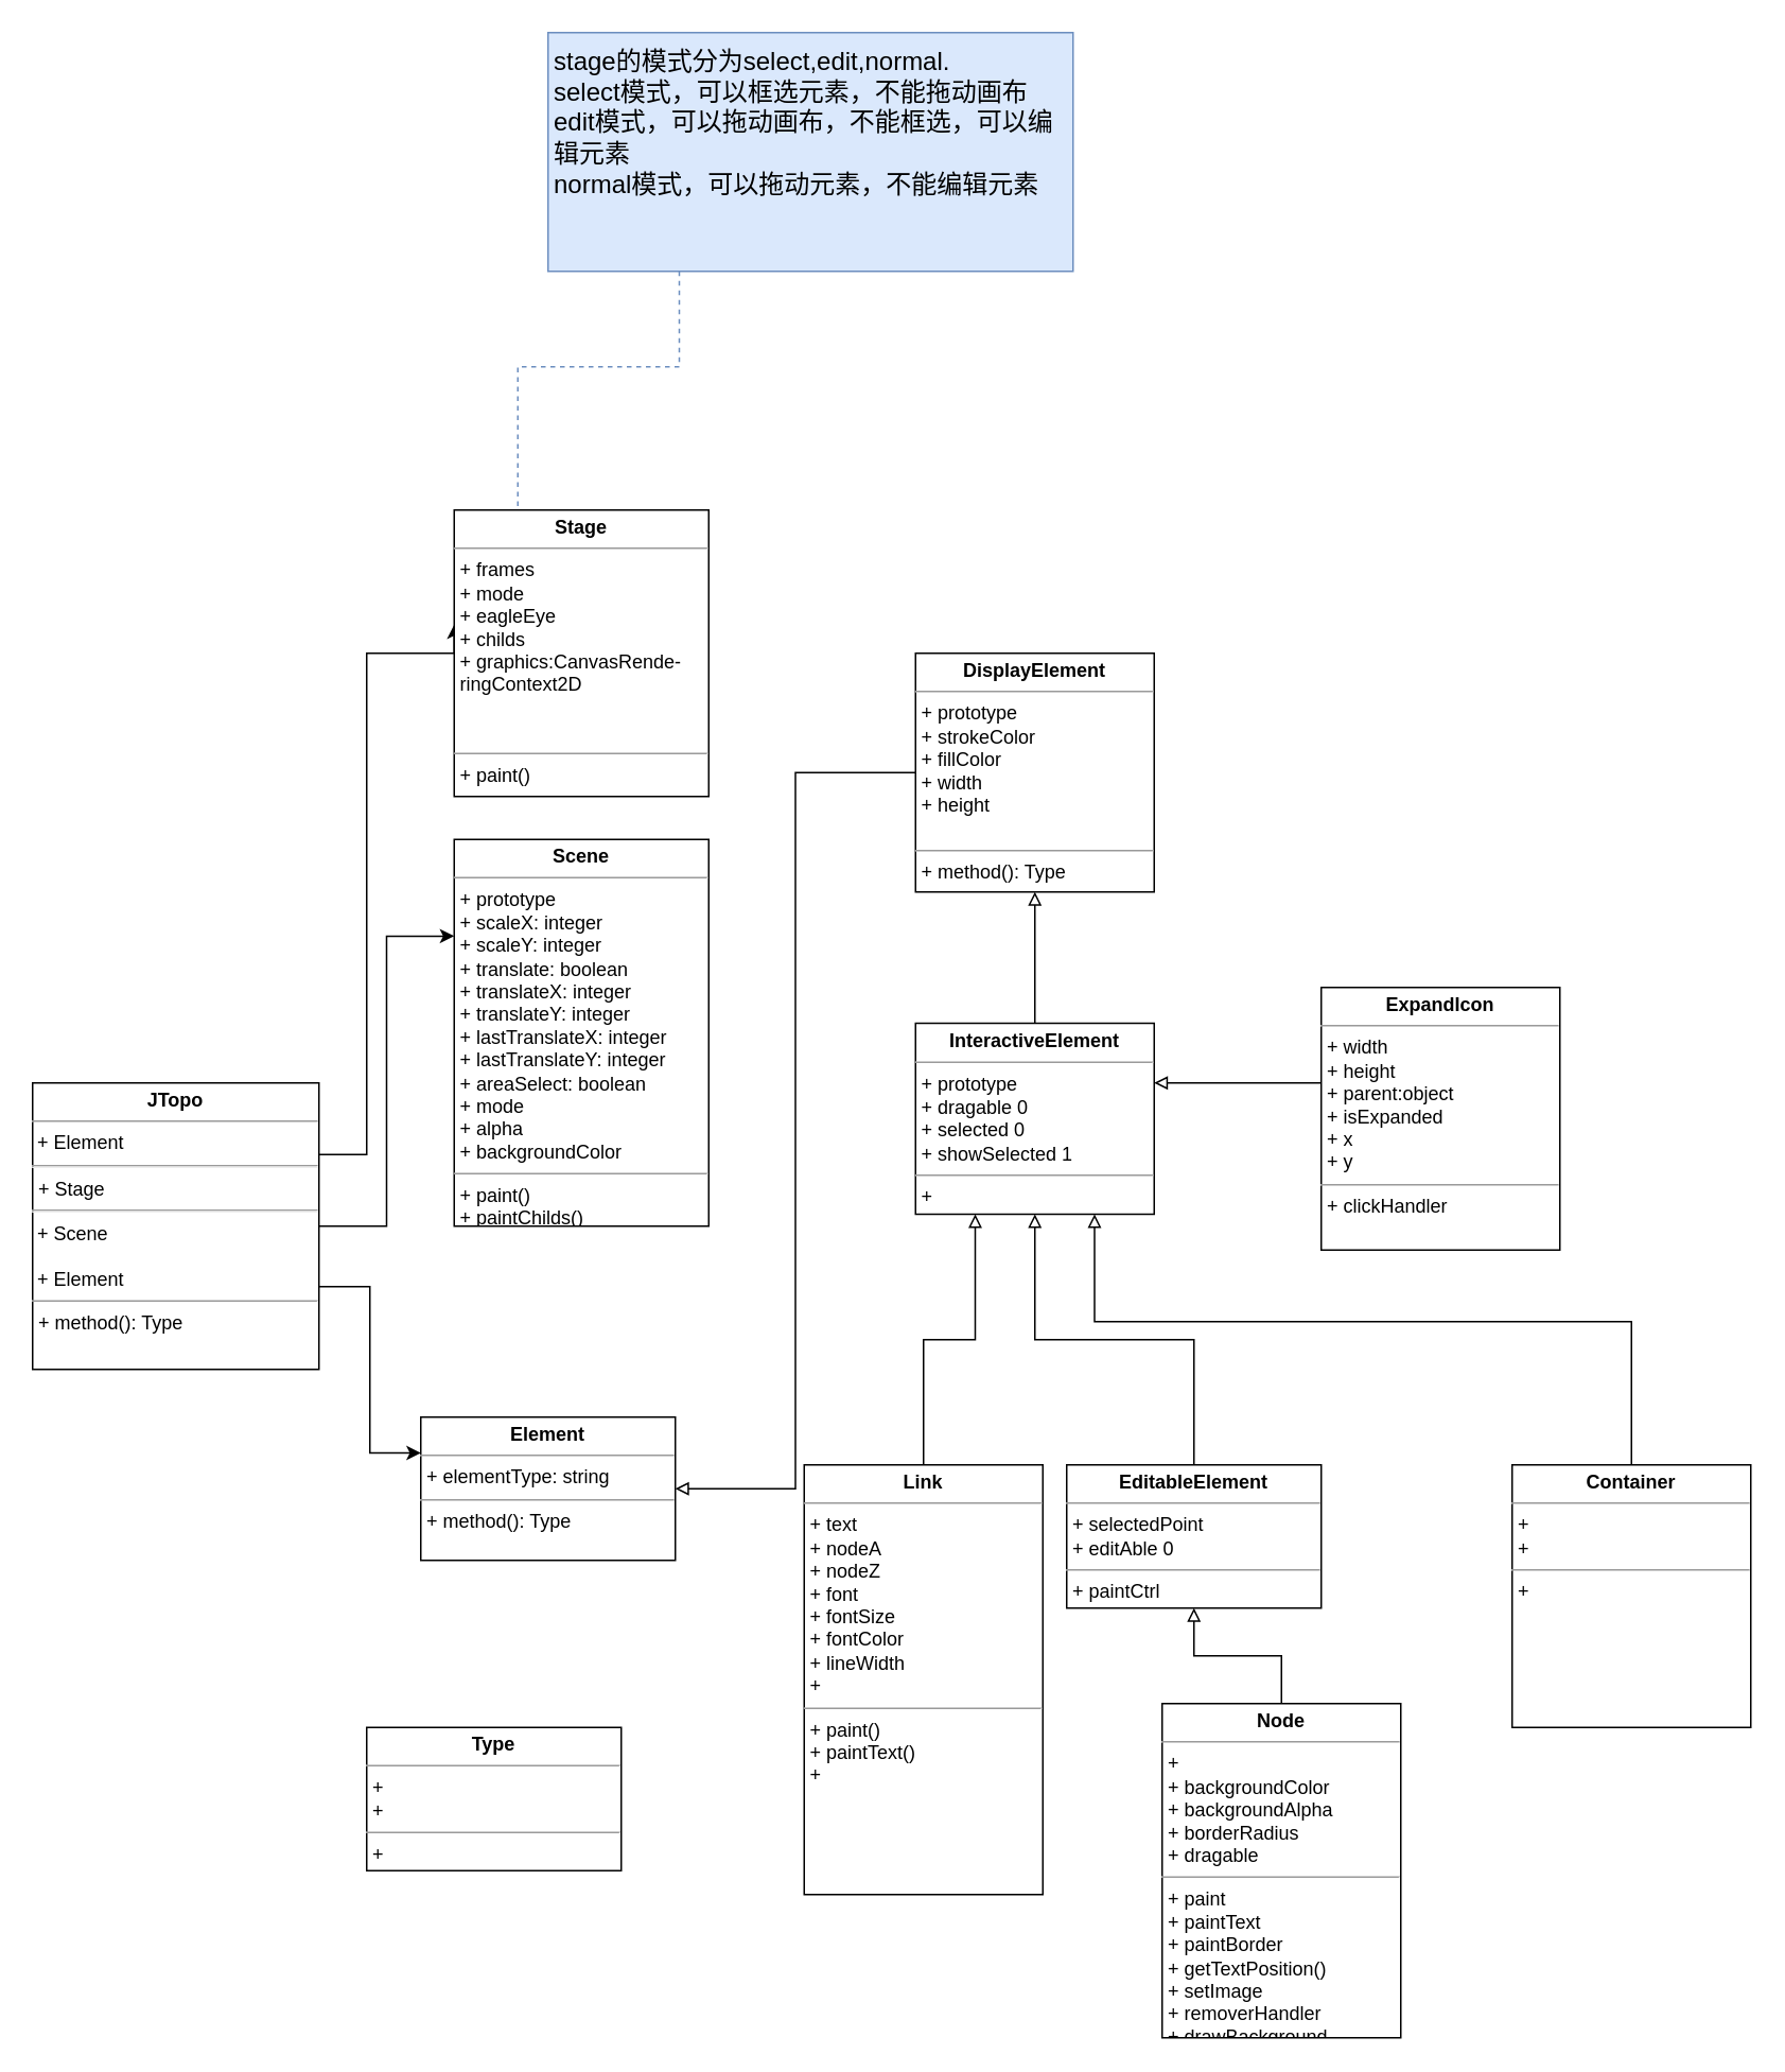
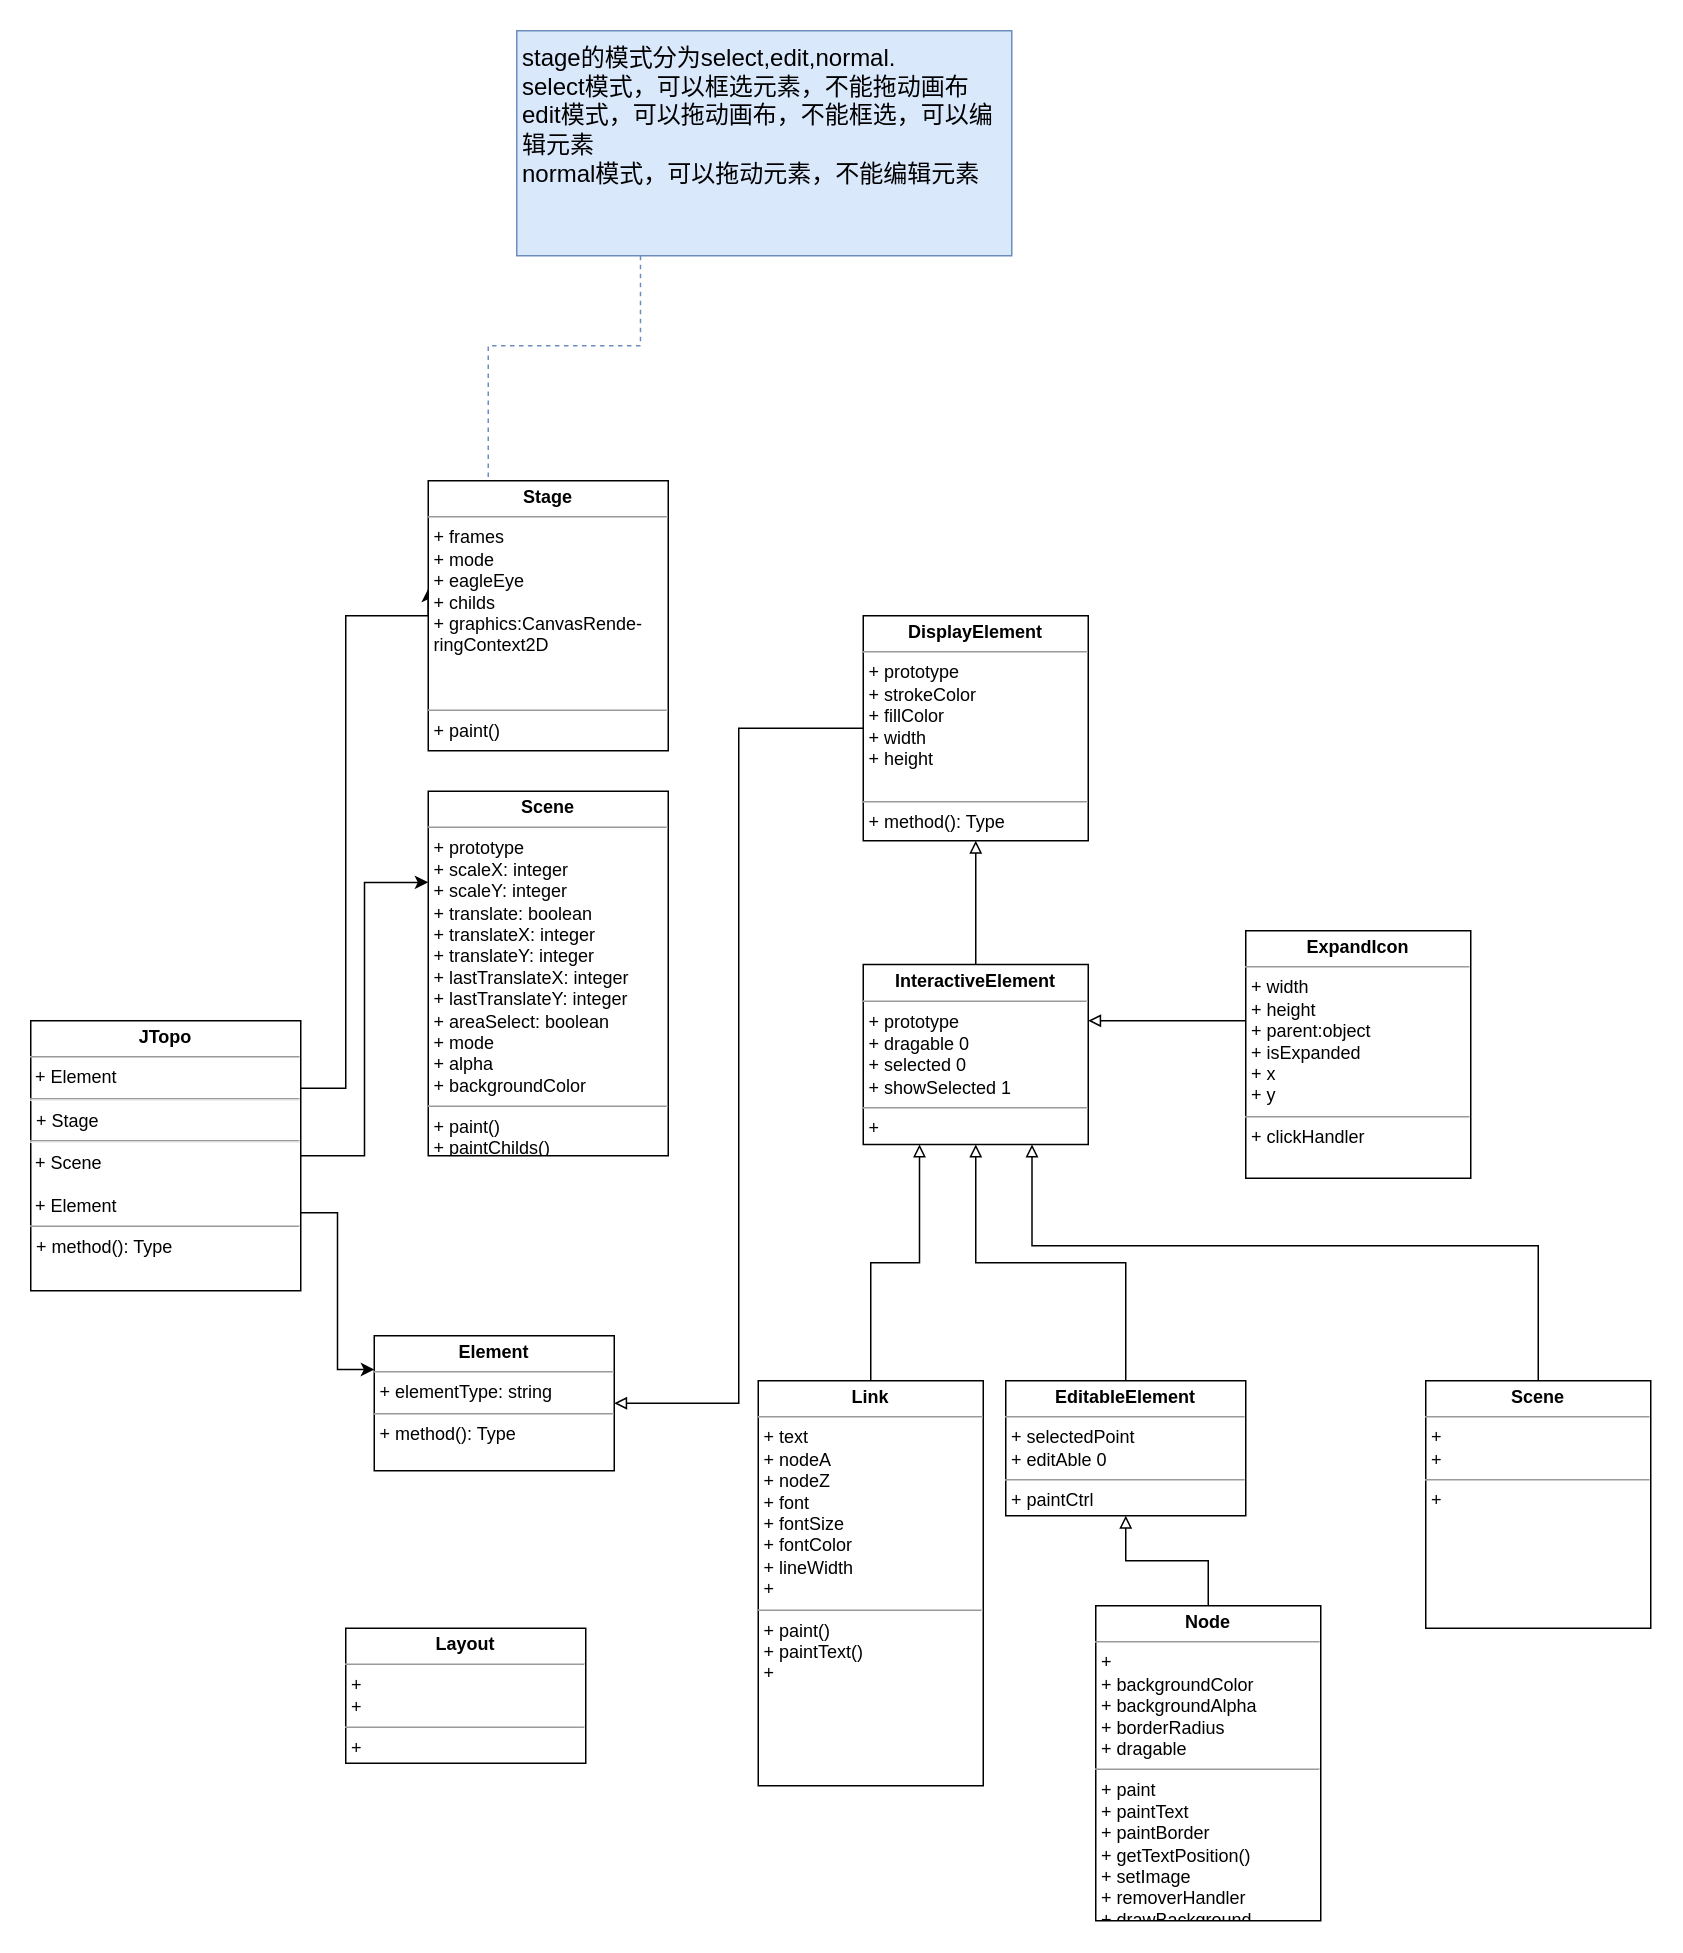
- <mxCell id="3" value="&lt;p style=&quot;margin: 0px ; margin-top: 4px ; text-align: center&quot;&gt;&lt;b&gt;Element&lt;/b&gt;&lt;/p&gt;&lt;hr size=&quot;1&quot;&gt;&lt;p style=&quot;margin: 0px ; margin-left: 4px&quot;&gt;+ elementType: string&lt;/p&gt;&lt;hr size=&quot;1&quot;&gt;&lt;p style=&quot;margin: 0px ; margin-left: 4px&quot;&gt;+ method(): Type&lt;/p&gt;" style="verticalAlign=top;align=left;overflow=fill;fontSize=12;fontFamily=Helvetica;html=1;" parent="1" vertex="1"><mxGeometry x="264" y="890" width="160" height="90" as="geometry" /></mxCell>
+ <mxCell id="3" value="&lt;p style=&quot;margin: 0px ; margin-top: 4px ; text-align: center&quot;&gt;&lt;b&gt;Element&lt;/b&gt;&lt;/p&gt;&lt;hr size=&quot;1&quot;&gt;&lt;p style=&quot;margin: 0px ; margin-left: 4px&quot;&gt;+ elementType: string&lt;/p&gt;&lt;hr size=&quot;1&quot;&gt;&lt;p style=&quot;margin: 0px ; margin-left: 4px&quot;&gt;+ method(): Type&lt;/p&gt;" style="verticalAlign=top;align=left;overflow=fill;fontSize=12;fontFamily=Helvetica;html=1;" parent="1" vertex="1"><mxGeometry x="249" y="890" width="160" height="90" as="geometry" /></mxCell>
- <mxCell id="24" value="&lt;p style=&quot;margin: 0px ; margin-top: 4px ; text-align: center&quot;&gt;&lt;b&gt;Container&lt;/b&gt;&lt;/p&gt;&lt;hr size=&quot;1&quot;&gt;&lt;p style=&quot;margin: 0px ; margin-left: 4px&quot;&gt;&lt;span&gt;+&amp;nbsp;&lt;/span&gt;&lt;br&gt;&lt;/p&gt;&lt;p style=&quot;margin: 0px ; margin-left: 4px&quot;&gt;&lt;span&gt;+&amp;nbsp;&lt;/span&gt;&lt;/p&gt;&lt;hr size=&quot;1&quot;&gt;&lt;p style=&quot;margin: 0px ; margin-left: 4px&quot;&gt;+&amp;nbsp;&lt;/p&gt;" style="verticalAlign=top;align=left;overflow=fill;fontSize=12;fontFamily=Helvetica;html=1;" vertex="1" parent="1"><mxGeometry x="950" y="920" width="150" height="165" as="geometry" /></mxCell>
+ <mxCell id="24" value="&lt;p style=&quot;margin: 0px ; margin-top: 4px ; text-align: center&quot;&gt;&lt;b&gt;Scene&lt;/b&gt;&lt;/p&gt;&lt;hr size=&quot;1&quot;&gt;&lt;p style=&quot;margin: 0px ; margin-left: 4px&quot;&gt;&lt;span&gt;+&amp;nbsp;&lt;/span&gt;&lt;br&gt;&lt;/p&gt;&lt;p style=&quot;margin: 0px ; margin-left: 4px&quot;&gt;&lt;span&gt;+&amp;nbsp;&lt;/span&gt;&lt;/p&gt;&lt;hr size=&quot;1&quot;&gt;&lt;p style=&quot;margin: 0px ; margin-left: 4px&quot;&gt;+&amp;nbsp;&lt;/p&gt;" style="verticalAlign=top;align=left;overflow=fill;fontSize=12;fontFamily=Helvetica;html=1;" vertex="1" parent="1"><mxGeometry x="950" y="920" width="150" height="165" as="geometry" /></mxCell>
- <mxCell id="25" value="&lt;p style=&quot;margin: 0px ; margin-top: 4px ; text-align: center&quot;&gt;&lt;b&gt;Type&lt;/b&gt;&lt;/p&gt;&lt;hr size=&quot;1&quot;&gt;&lt;p style=&quot;margin: 0px ; margin-left: 4px&quot;&gt;+&amp;nbsp;&lt;/p&gt;&lt;p style=&quot;margin: 0px ; margin-left: 4px&quot;&gt;+&amp;nbsp;&lt;/p&gt;&lt;hr size=&quot;1&quot;&gt;&lt;p style=&quot;margin: 0px ; margin-left: 4px&quot;&gt;+&amp;nbsp;&lt;/p&gt;" style="verticalAlign=top;align=left;overflow=fill;fontSize=12;fontFamily=Helvetica;html=1;" vertex="1" parent="1"><mxGeometry x="230" y="1085" width="160" height="90" as="geometry" /></mxCell>
+ <mxCell id="25" value="&lt;p style=&quot;margin: 0px ; margin-top: 4px ; text-align: center&quot;&gt;&lt;b&gt;Layout&lt;/b&gt;&lt;/p&gt;&lt;hr size=&quot;1&quot;&gt;&lt;p style=&quot;margin: 0px ; margin-left: 4px&quot;&gt;+&amp;nbsp;&lt;/p&gt;&lt;p style=&quot;margin: 0px ; margin-left: 4px&quot;&gt;+&amp;nbsp;&lt;/p&gt;&lt;hr size=&quot;1&quot;&gt;&lt;p style=&quot;margin: 0px ; margin-left: 4px&quot;&gt;+&amp;nbsp;&lt;/p&gt;" style="verticalAlign=top;align=left;overflow=fill;fontSize=12;fontFamily=Helvetica;html=1;" vertex="1" parent="1"><mxGeometry x="230" y="1085" width="160" height="90" as="geometry" /></mxCell>
